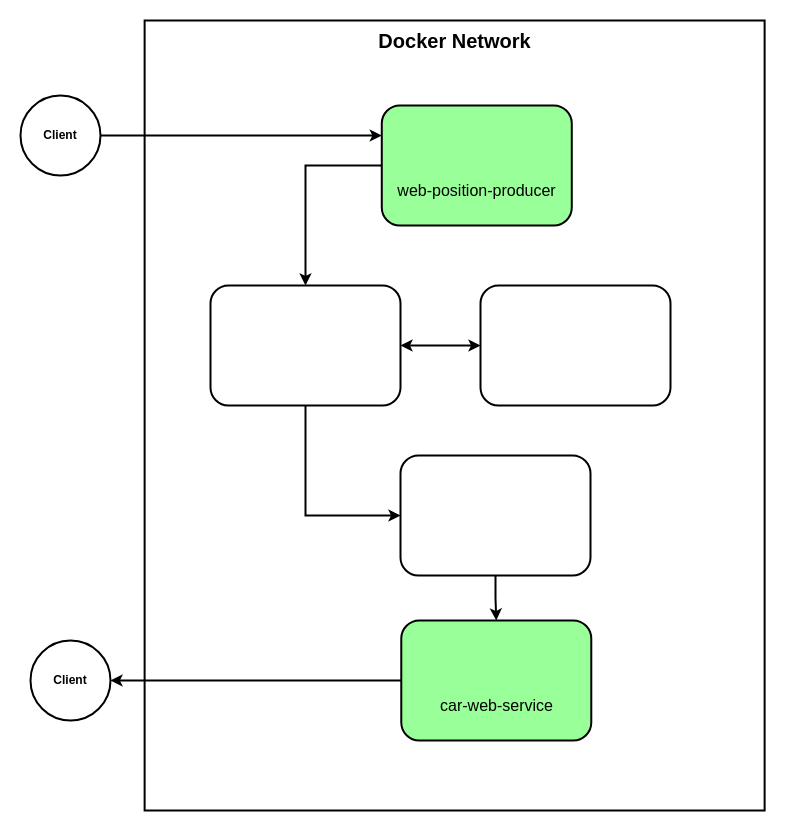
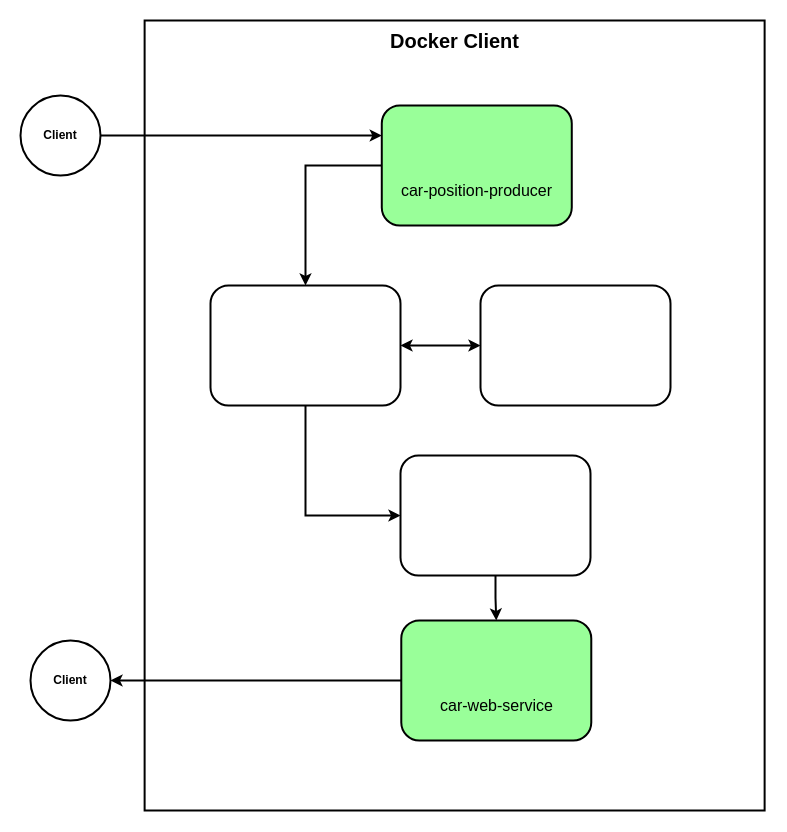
- <mxCell id="14" value="&lt;b&gt;&lt;font style=&quot;font-size: 20px;&quot;&gt;Docker Network&lt;/font&gt;&lt;/b&gt;" style="text;html=1;align=center;verticalAlign=middle;resizable=0;points=[];autosize=1;strokeColor=none;fillColor=none;" parent="1" vertex="1"><mxGeometry x="364.12" y="20" width="180" height="40" as="geometry" /></mxCell>
+ <mxCell id="14" value="&lt;b&gt;&lt;font style=&quot;font-size: 20px;&quot;&gt;Docker Client&lt;/font&gt;&lt;/b&gt;" style="text;html=1;align=center;verticalAlign=middle;resizable=0;points=[];autosize=1;strokeColor=none;fillColor=none;" parent="1" vertex="1"><mxGeometry x="364.12" y="20" width="180" height="40" as="geometry" /></mxCell>
- <mxCell id="13" value="&lt;font style=&quot;font-size: 16px;&quot;&gt;web-position-producer&lt;/font&gt;" style="text;html=1;align=center;verticalAlign=middle;resizable=0;points=[];autosize=1;strokeColor=none;fillColor=none;" parent="1" vertex="1"><mxGeometry x="391.29" y="175" width="170" height="30" as="geometry" /></mxCell>
+ <mxCell id="13" value="&lt;font style=&quot;font-size: 16px;&quot;&gt;car-position-producer&lt;/font&gt;" style="text;html=1;align=center;verticalAlign=middle;resizable=0;points=[];autosize=1;strokeColor=none;fillColor=none;" parent="1" vertex="1"><mxGeometry x="391.29" y="175" width="170" height="30" as="geometry" /></mxCell>
